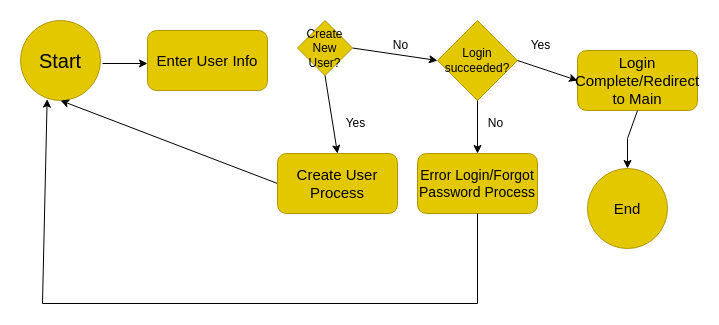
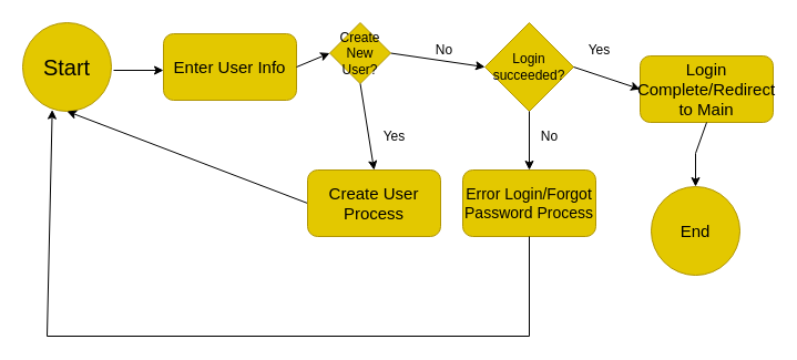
+ <mxCell id="13" value="" style="endArrow=classic;html=1;rounded=0;exitX=1;exitY=0.5;exitDx=0;exitDy=0;entryX=0;entryY=0.5;entryDx=0;entryDy=0;" edge="1" parent="1" source="3" target="14"><mxGeometry width="50" height="50" relative="1" as="geometry"><mxPoint x="267" y="60" as="sourcePoint" /><mxPoint x="410" y="60" as="targetPoint" /></mxGeometry></mxCell>
